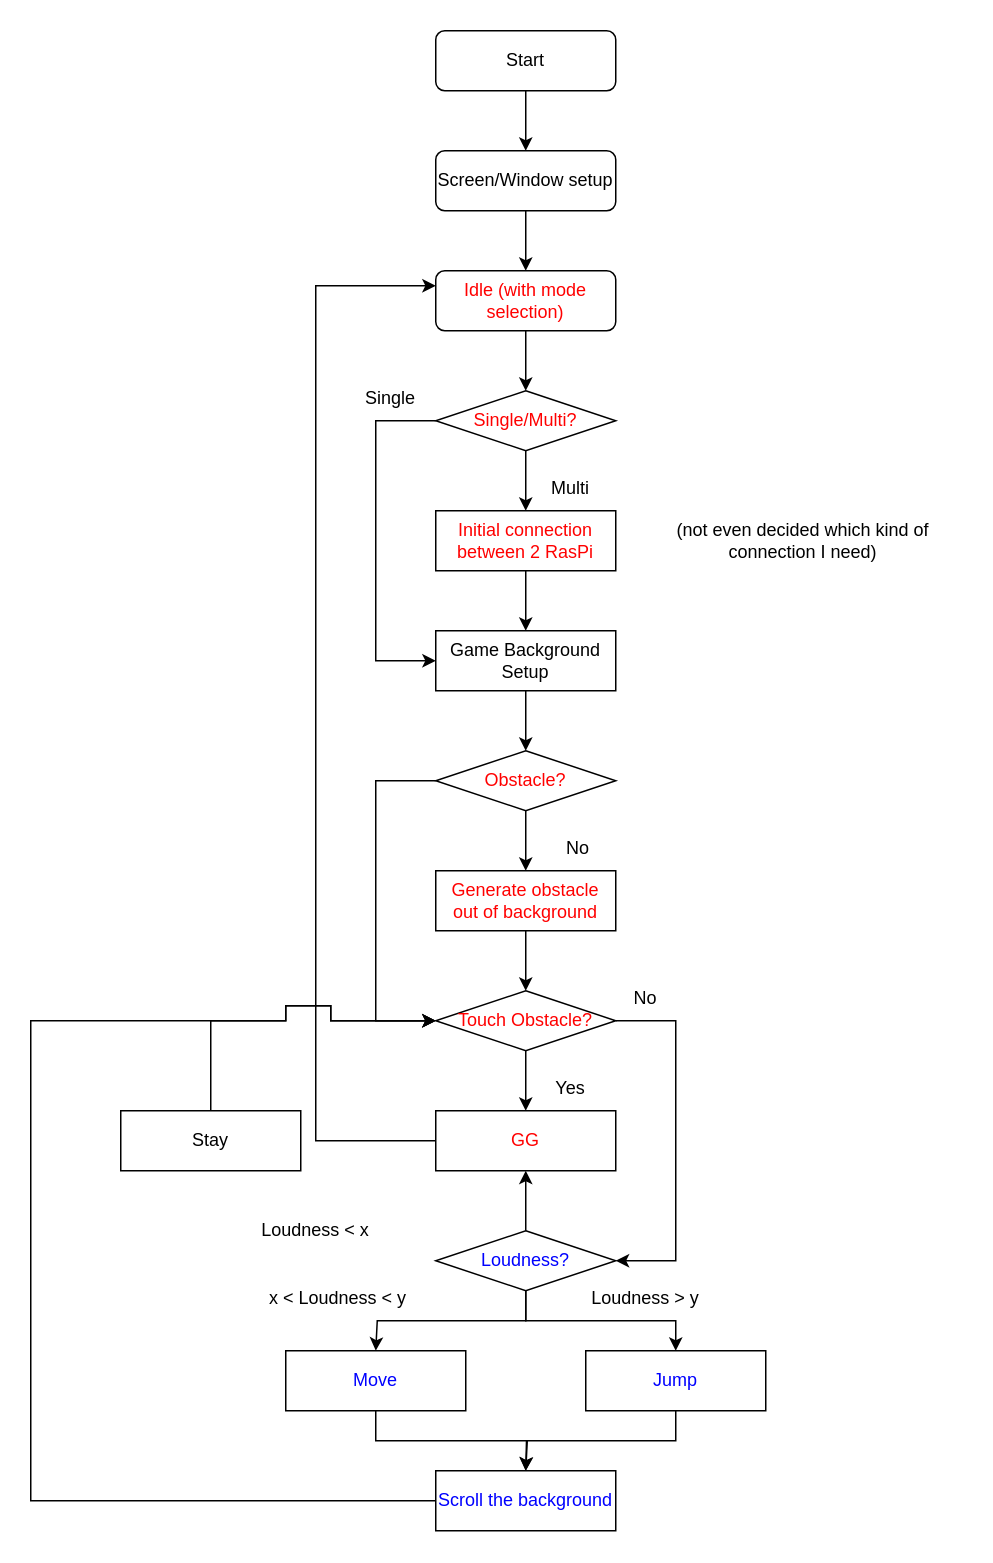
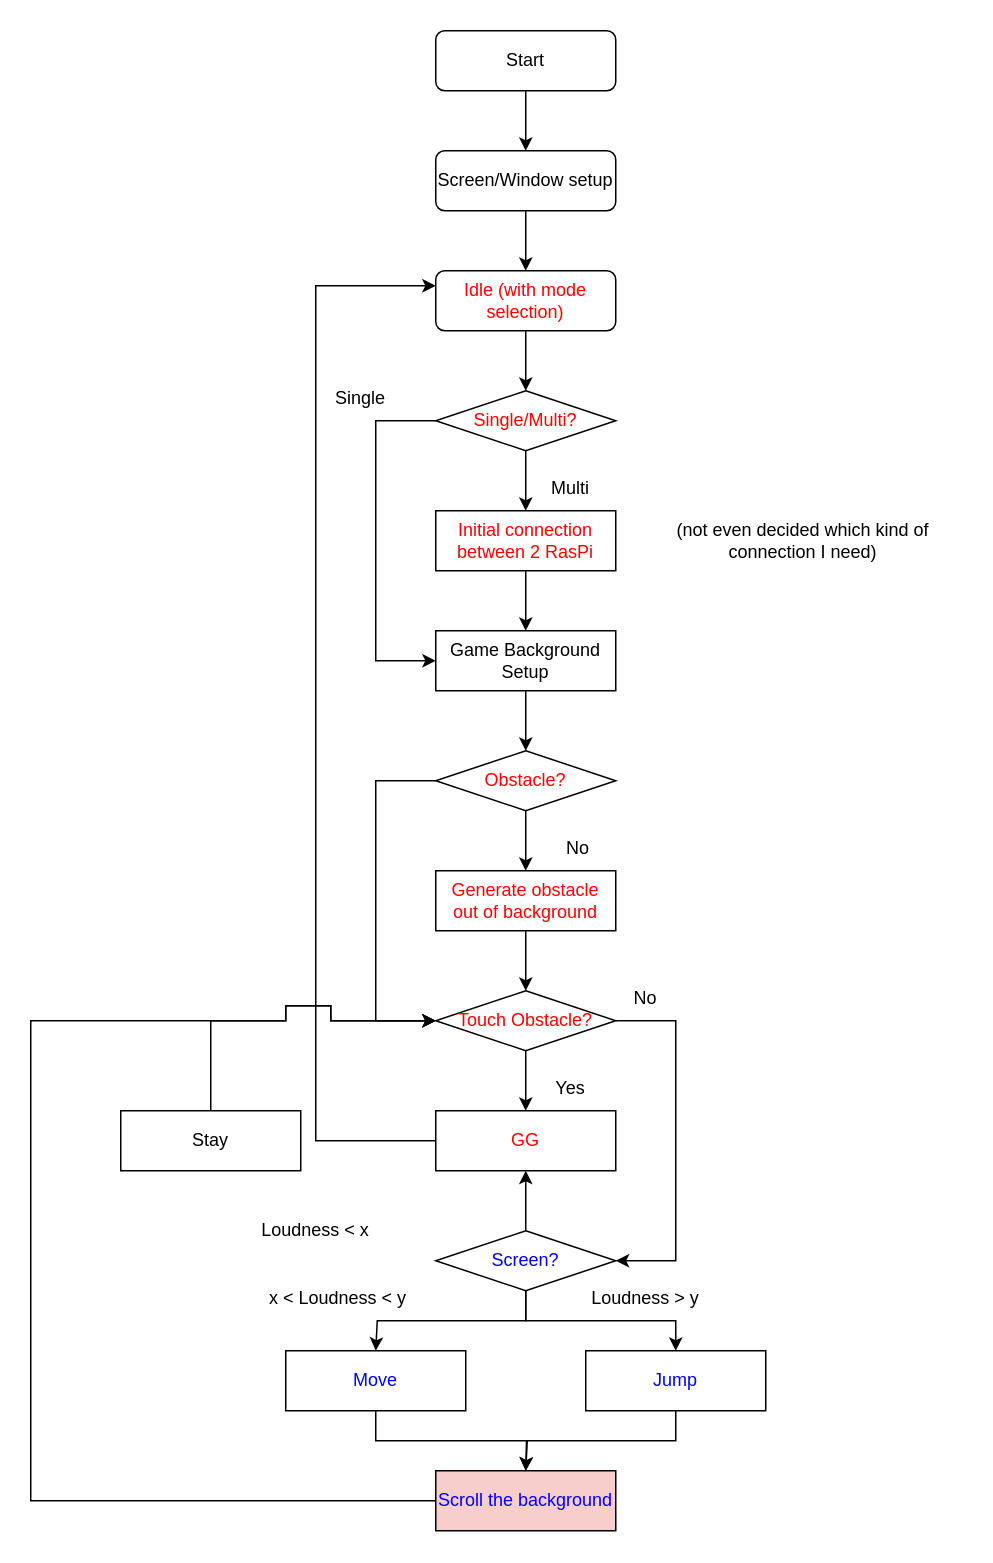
- <mxCell id="16" value="Single" style="text;html=1;strokeColor=none;fillColor=none;align=center;verticalAlign=middle;whiteSpace=wrap;rounded=0;" vertex="1" parent="1"><mxGeometry x="230" y="250" width="60" height="30" as="geometry" /></mxCell>
+ <mxCell id="16" value="Single" style="text;html=1;strokeColor=none;fillColor=none;align=center;verticalAlign=middle;whiteSpace=wrap;rounded=0;" vertex="1" parent="1"><mxGeometry x="210" y="250" width="60" height="30" as="geometry" /></mxCell>
- <mxCell id="33" value="Loudness?" style="rhombus;whiteSpace=wrap;html=1;fontColor=#0000FF;" vertex="1" parent="1"><mxGeometry x="290" y="820" width="120" height="40" as="geometry" /></mxCell>
+ <mxCell id="33" value="Screen?" style="rhombus;whiteSpace=wrap;html=1;fontColor=#0000FF;" vertex="1" parent="1"><mxGeometry x="290" y="820" width="120" height="40" as="geometry" /></mxCell>
- <mxCell id="44" value="Scroll the background" style="rounded=0;whiteSpace=wrap;html=1;fontColor=#0000FF;" vertex="1" parent="1"><mxGeometry x="290" y="980" width="120" height="40" as="geometry" /></mxCell>
+ <mxCell id="44" value="Scroll the background" style="rounded=0;whiteSpace=wrap;html=1;fontColor=#0000FF;fillColor=#f8cecc;" vertex="1" parent="1"><mxGeometry x="290" y="980" width="120" height="40" as="geometry" /></mxCell>
